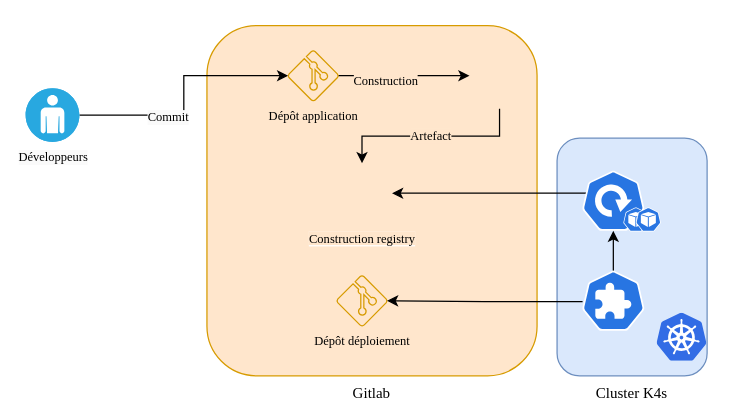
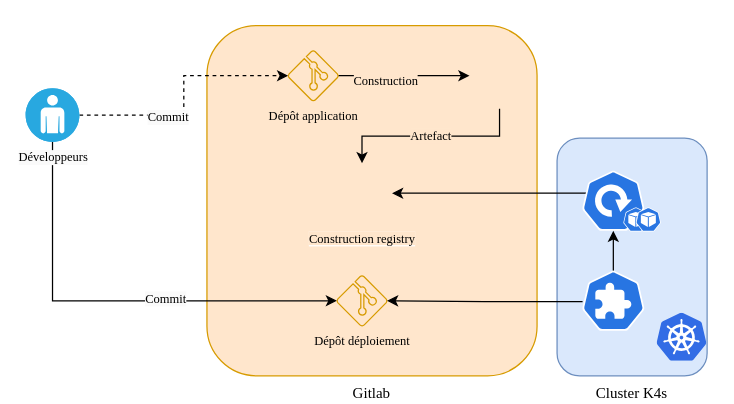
- <mxCell id="3" style="edgeStyle=orthogonalEdgeStyle;rounded=0;orthogonalLoop=1;jettySize=auto;html=1;exitX=1;exitY=0.5;exitDx=0;exitDy=0;exitPerimeter=0;entryX=0;entryY=0.5;entryDx=0;entryDy=0;entryPerimeter=0;labelBackgroundColor=#FFFFFF;" edge="1" parent="1" source="7" target="12"><mxGeometry relative="1" as="geometry"><mxPoint x="305" y="60" as="targetPoint" /></mxGeometry></mxCell>
+ <mxCell id="3" style="edgeStyle=orthogonalEdgeStyle;rounded=0;orthogonalLoop=1;jettySize=auto;html=1;exitX=1;exitY=0.5;exitDx=0;exitDy=0;exitPerimeter=0;entryX=0;entryY=0.5;entryDx=0;entryDy=0;entryPerimeter=0;labelBackgroundColor=#FFFFFF;dashed=1;" edge="1" parent="1" source="7" target="12"><mxGeometry relative="1" as="geometry"><mxPoint x="305" y="60" as="targetPoint" /></mxGeometry></mxCell>
+ <mxCell id="5" style="edgeStyle=orthogonalEdgeStyle;rounded=0;orthogonalLoop=1;jettySize=auto;html=1;exitX=0.5;exitY=1;exitDx=0;exitDy=0;exitPerimeter=0;entryX=0;entryY=0.5;entryDx=0;entryDy=0;entryPerimeter=0;labelBackgroundColor=#FFE6CC;fontFamily=Fira Mono;fontSource=https%3A%2F%2Ffonts.googleapis.com%2Fcss%3Ffamily%3DFira%2BMono;fontSize=10;fontColor=#FFE6CC;" edge="1" parent="1" source="7" target="16"><mxGeometry relative="1" as="geometry" /></mxCell>
+ <mxCell id="6" value="Commit" style="edgeLabel;html=1;align=center;verticalAlign=middle;resizable=0;points=[];fontSize=10;fontFamily=Fira Mono;fontColor=#000000;labelBackgroundColor=#FAFAFA;" vertex="1" connectable="0" parent="5"><mxGeometry x="0.222" y="3" relative="1" as="geometry"><mxPoint as="offset" /></mxGeometry></mxCell>
